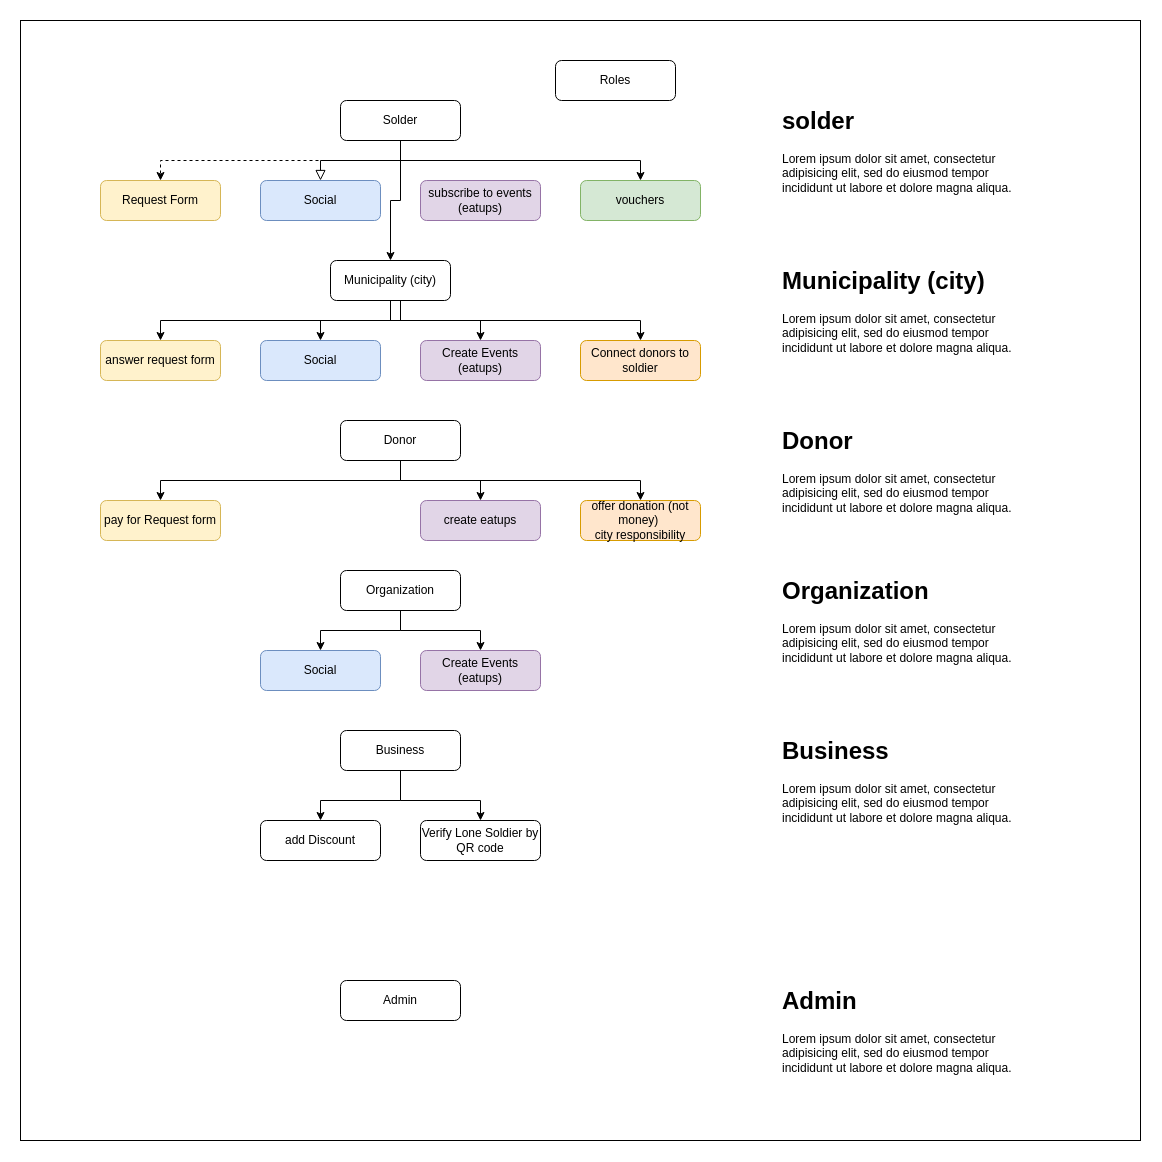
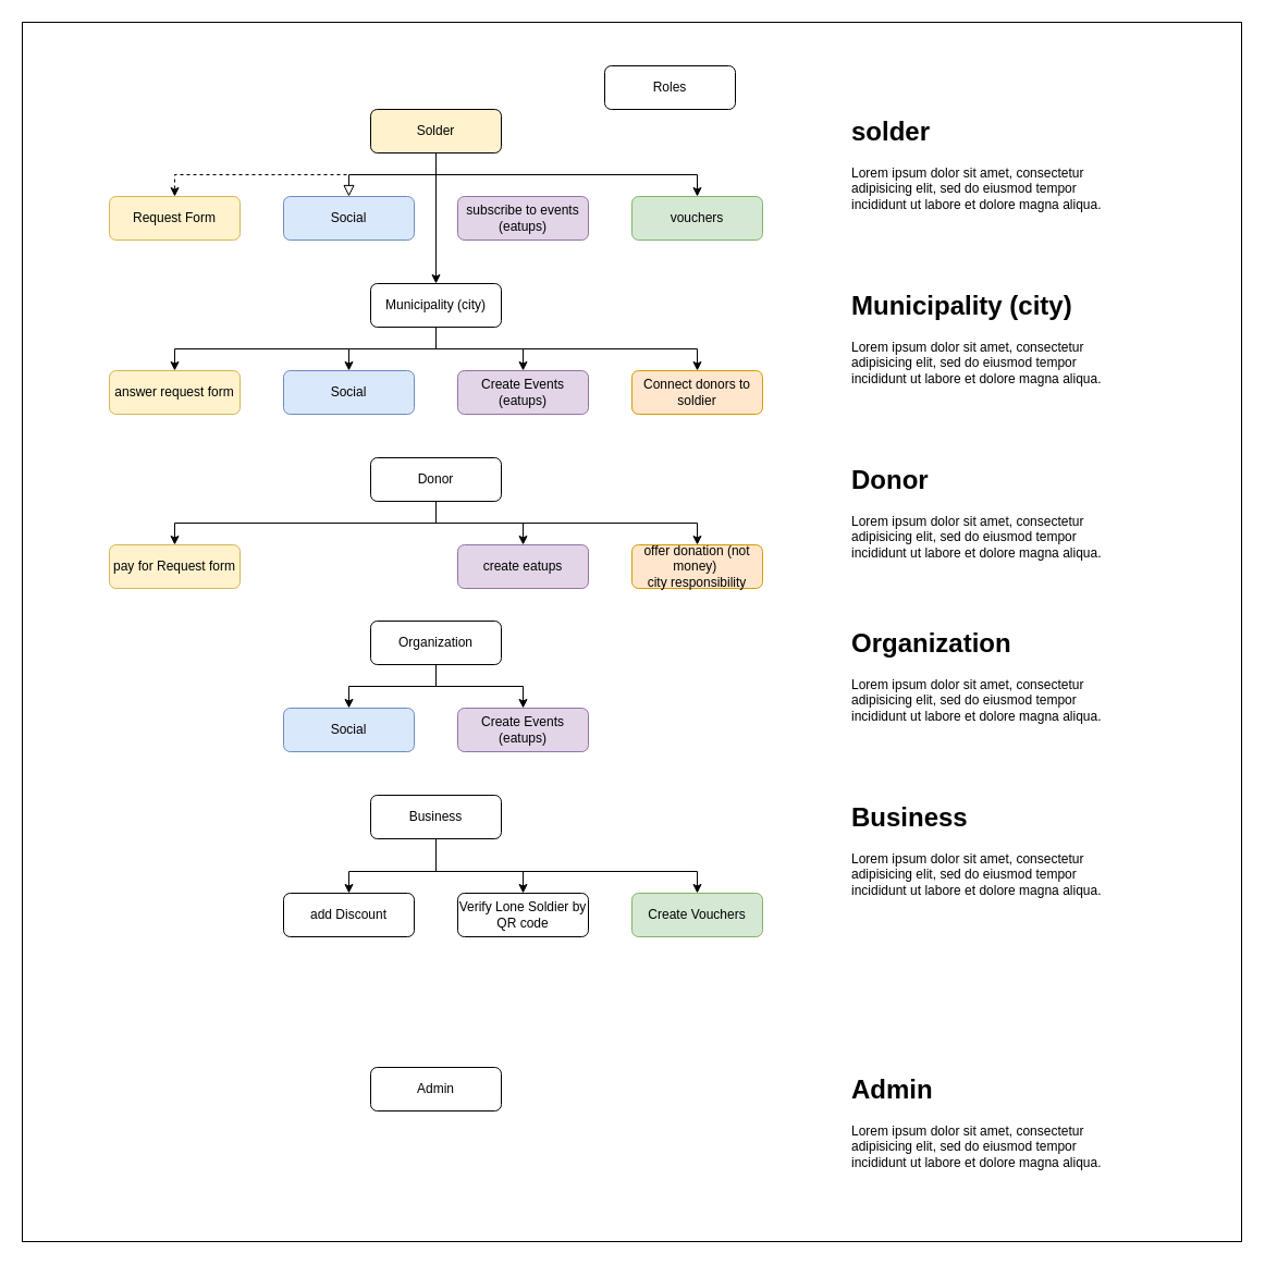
- <mxCell id="7" value="Solder" style="rounded=1;whiteSpace=wrap;html=1;fontSize=12;glass=0;strokeWidth=1;shadow=0;" parent="1" vertex="1"><mxGeometry x="340" y="100" width="120" height="40" as="geometry" /></mxCell>
+ <mxCell id="7" value="Solder" style="rounded=1;whiteSpace=wrap;html=1;fontSize=12;glass=0;strokeWidth=1;shadow=0;fillColor=#fff2cc;" parent="1" vertex="1"><mxGeometry x="340" y="100" width="120" height="40" as="geometry" /></mxCell>
- <mxCell id="26" value="Municipality (city)" style="rounded=1;whiteSpace=wrap;html=1;fontSize=12;glass=0;strokeWidth=1;shadow=0;" vertex="1" parent="1"><mxGeometry x="330" y="260" width="120" height="40" as="geometry" /></mxCell>
+ <mxCell id="26" value="Municipality (city)" style="rounded=1;whiteSpace=wrap;html=1;fontSize=12;glass=0;strokeWidth=1;shadow=0;" vertex="1" parent="1"><mxGeometry x="340" y="260" width="120" height="40" as="geometry" /></mxCell>
+ <mxCell id="17" style="edgeStyle=orthogonalEdgeStyle;rounded=0;orthogonalLoop=1;jettySize=auto;html=1;" edge="1" parent="1" source="20" target="21"><mxGeometry relative="1" as="geometry"><Array as="points"><mxPoint x="400" y="800" /><mxPoint x="640" y="800" /></Array></mxGeometry></mxCell>
+ <mxCell id="21" value="Create Vouchers" style="rounded=1;whiteSpace=wrap;html=1;fontSize=12;glass=0;strokeWidth=1;shadow=0;fillColor=#d5e8d4;strokeColor=#82b366;" vertex="1" parent="1"><mxGeometry x="580" y="820" width="120" height="40" as="geometry" /></mxCell>
